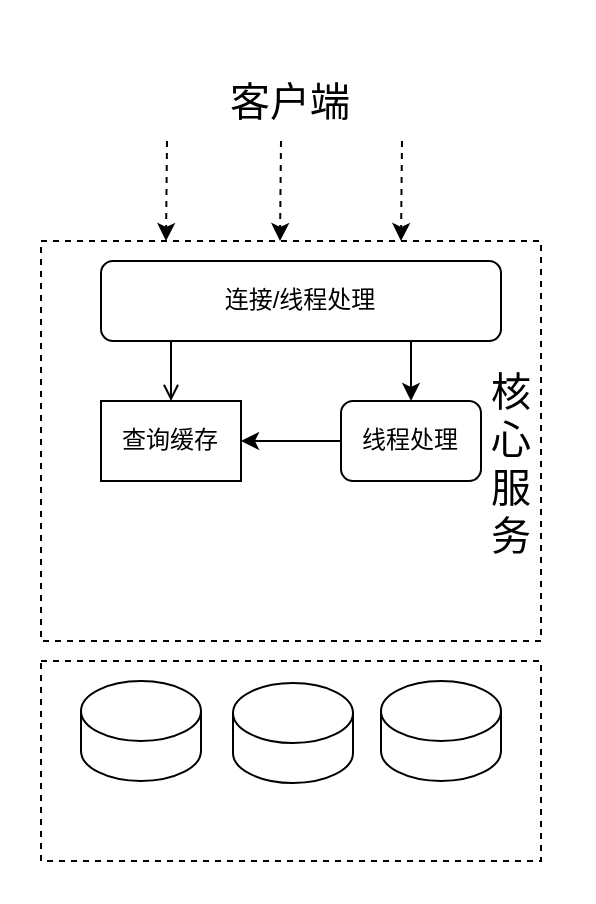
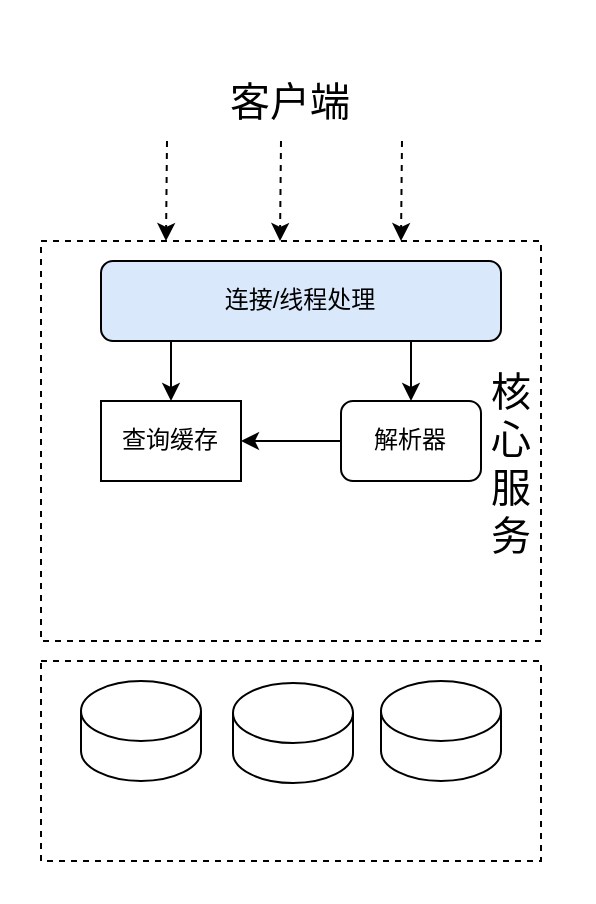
- <mxCell id="4" value="连接/线程处理" style="rounded=1;whiteSpace=wrap;html=1;" parent="1" vertex="1"><mxGeometry x="50" y="130" width="200" height="40" as="geometry" /></mxCell>
+ <mxCell id="4" value="连接/线程处理" style="rounded=1;whiteSpace=wrap;html=1;fillColor=#dae8fc;" parent="1" vertex="1"><mxGeometry x="50" y="130" width="200" height="40" as="geometry" /></mxCell>
- <mxCell id="3" style="edgeStyle=orthogonalEdgeStyle;rounded=0;orthogonalLoop=1;jettySize=auto;html=1;exitX=0.25;exitY=1;exitDx=0;exitDy=0;entryX=0.5;entryY=0;entryDx=0;entryDy=0;endArrow=open;" parent="1" source="4" target="5" edge="1"><mxGeometry relative="1" as="geometry" /></mxCell>
+ <mxCell id="3" style="edgeStyle=orthogonalEdgeStyle;rounded=0;orthogonalLoop=1;jettySize=auto;html=1;exitX=0.25;exitY=1;exitDx=0;exitDy=0;entryX=0.5;entryY=0;entryDx=0;entryDy=0;" parent="1" source="4" target="5" edge="1"><mxGeometry relative="1" as="geometry" /></mxCell>
- <mxCell id="7" value="线程处理" style="rounded=1;whiteSpace=wrap;html=1;" parent="1" vertex="1"><mxGeometry x="170" y="200" width="70" height="40" as="geometry" /></mxCell>
+ <mxCell id="7" value="解析器" style="rounded=1;whiteSpace=wrap;html=1;" parent="1" vertex="1"><mxGeometry x="170" y="200" width="70" height="40" as="geometry" /></mxCell>
